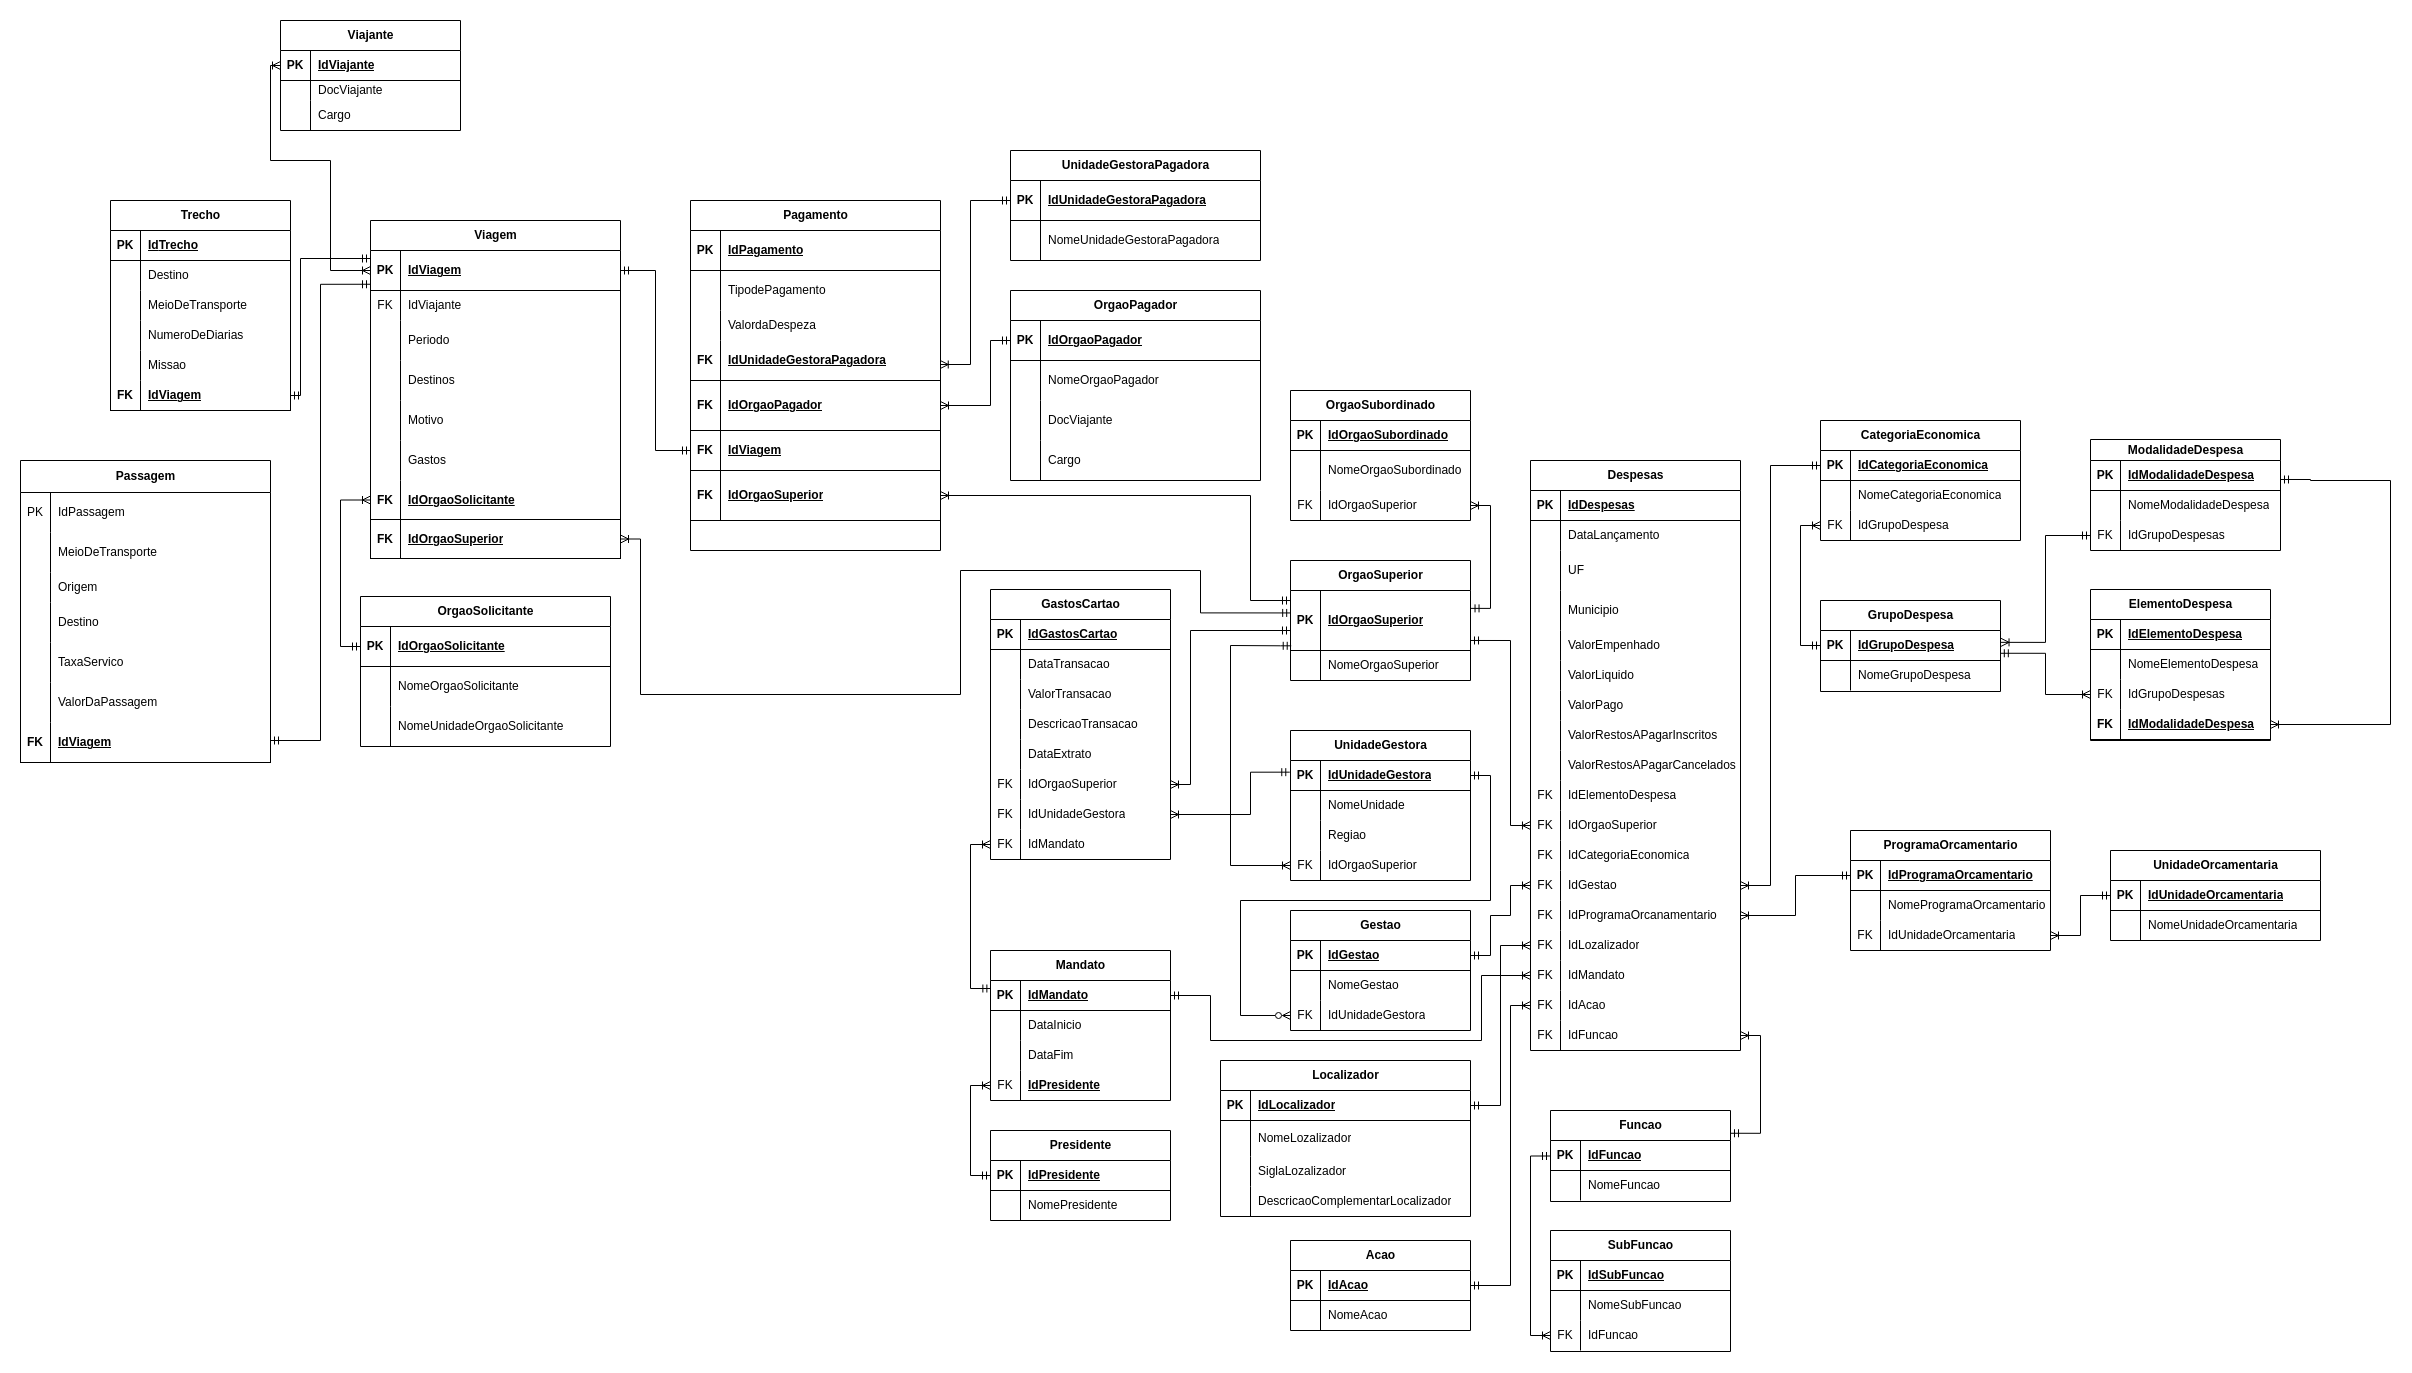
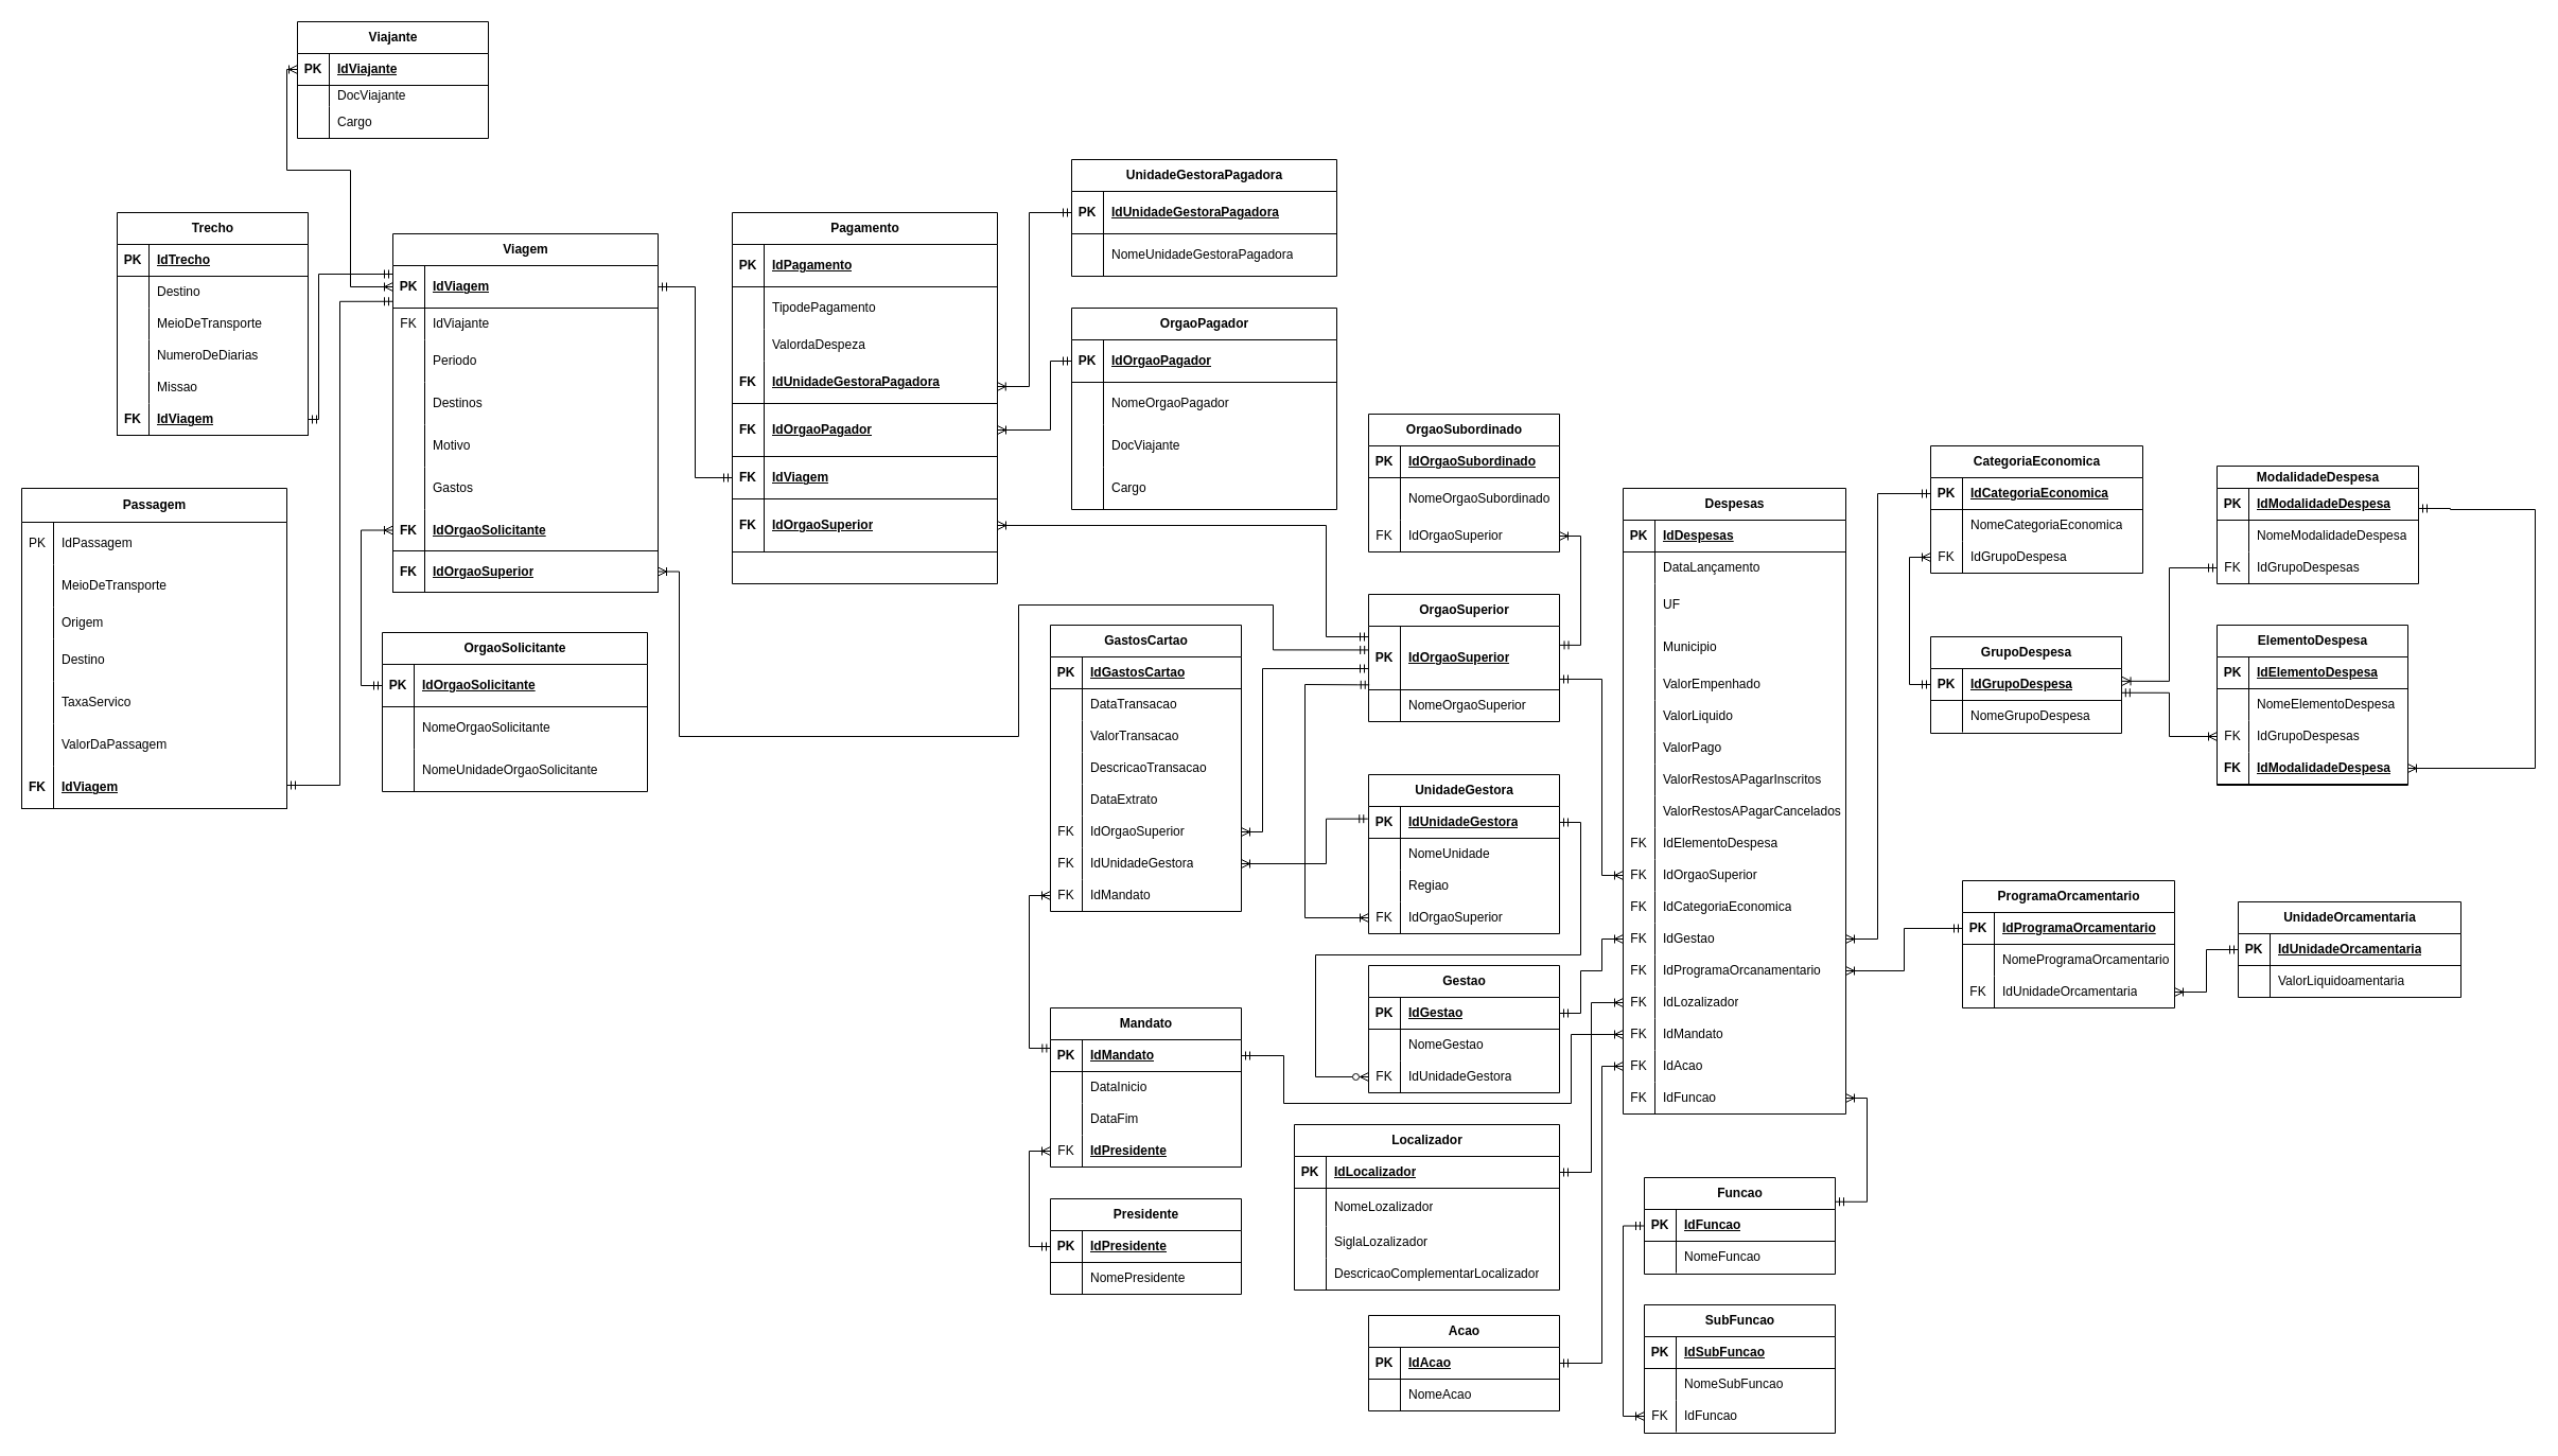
- <mxCell id="73" value="NomeUnidadeOrc&lt;span style=&quot;background-color: transparent; color: light-dark(rgb(0, 0, 0), rgb(255, 255, 255));&quot;&gt;amentaria&lt;/span&gt;" style="shape=partialRectangle;connectable=0;fillColor=none;top=0;left=0;bottom=0;right=0;align=left;spacingLeft=6;overflow=hidden;whiteSpace=wrap;html=1;" vertex="1" parent="71"><mxGeometry x="30" width="180" height="30" as="geometry"><mxRectangle width="180" height="30" as="alternateBounds" /></mxGeometry></mxCell>
+ <mxCell id="73" value="ValorLiquido&lt;span style=&quot;background-color: transparent; color: light-dark(rgb(0, 0, 0), rgb(255, 255, 255));&quot;&gt;amentaria&lt;/span&gt;" style="shape=partialRectangle;connectable=0;fillColor=none;top=0;left=0;bottom=0;right=0;align=left;spacingLeft=6;overflow=hidden;whiteSpace=wrap;html=1;" vertex="1" parent="71"><mxGeometry x="30" width="180" height="30" as="geometry"><mxRectangle width="180" height="30" as="alternateBounds" /></mxGeometry></mxCell>
